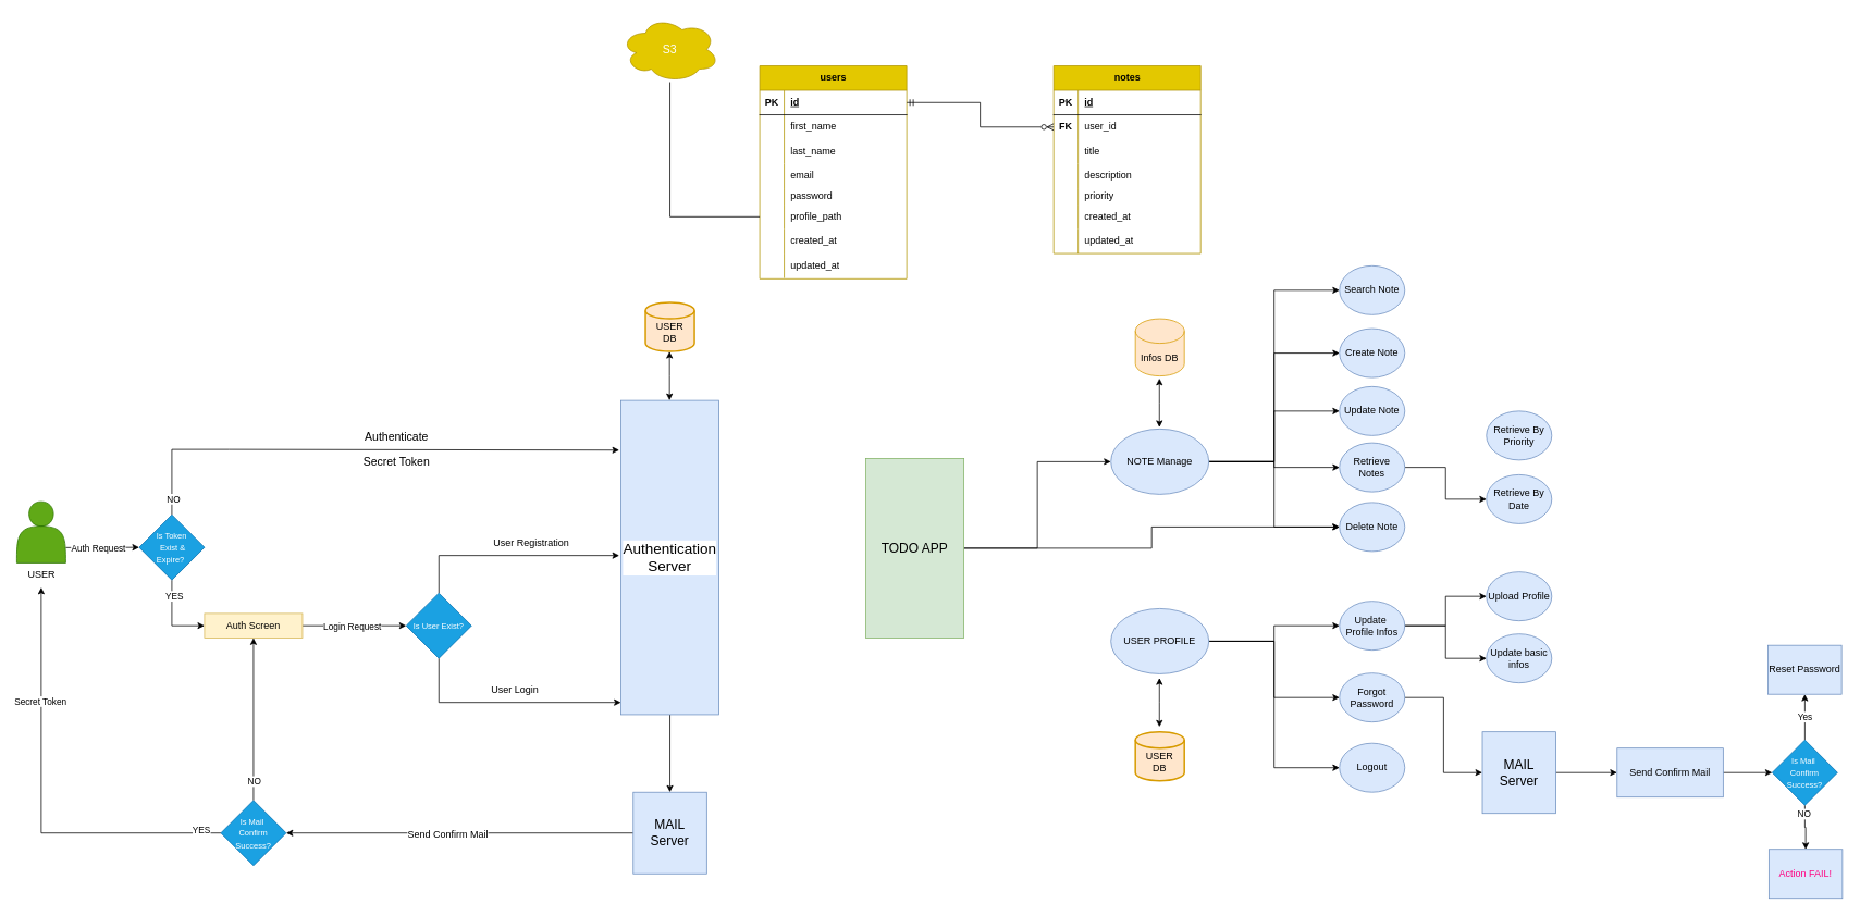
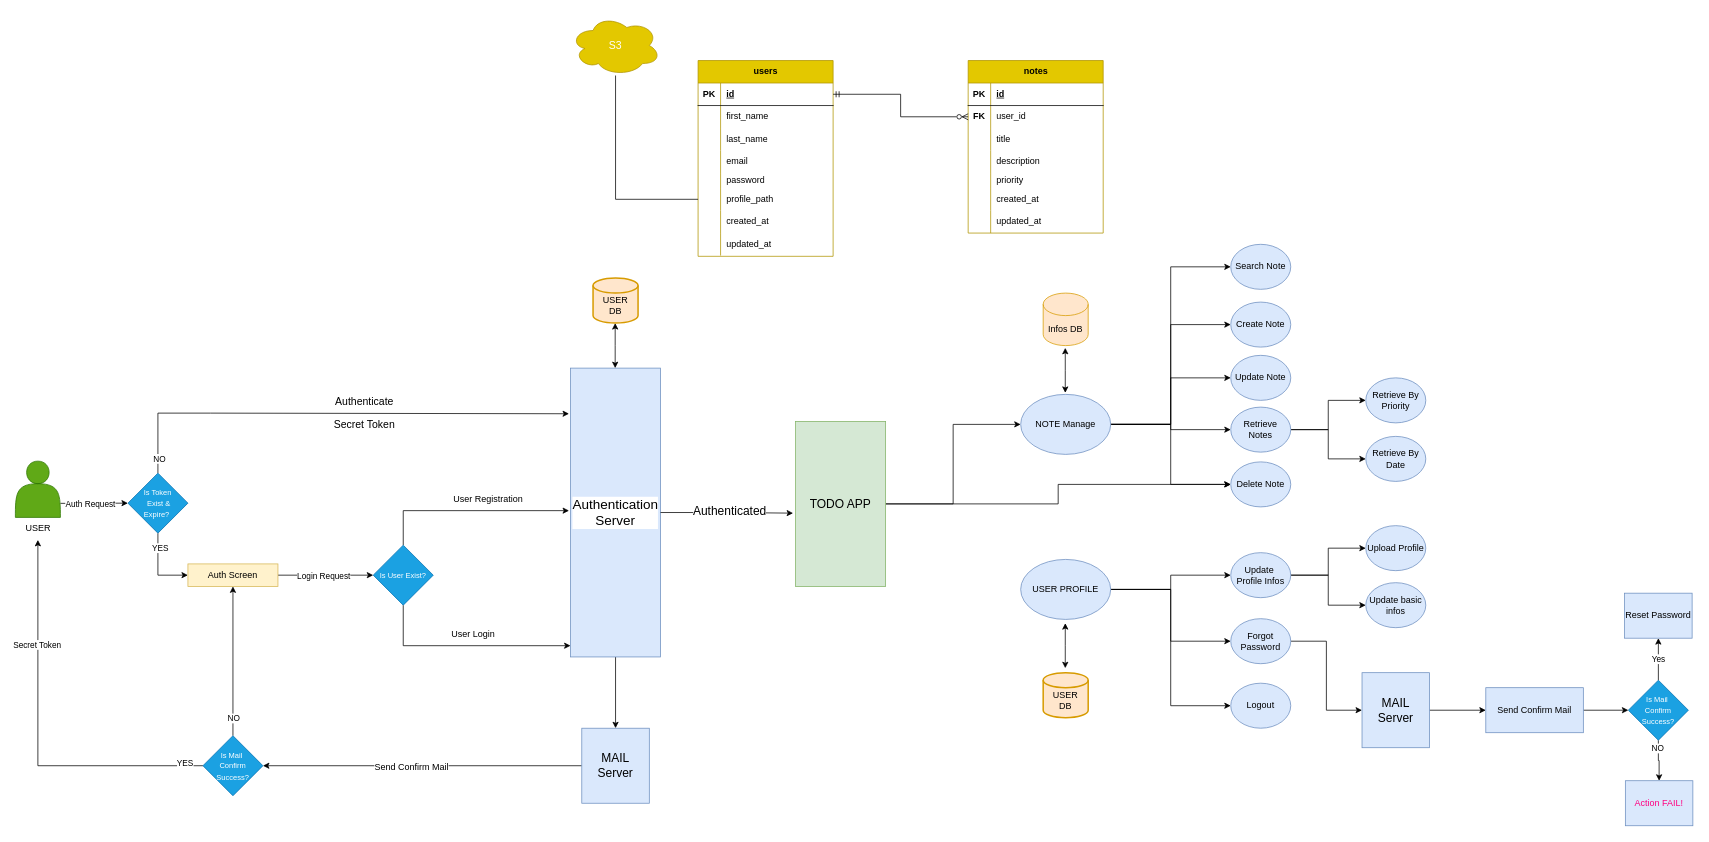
+ <mxCell id="71" style="edgeStyle=orthogonalEdgeStyle;rounded=0;orthogonalLoop=1;jettySize=auto;html=1;entryX=0;entryY=0.5;entryDx=0;entryDy=0;" edge="1" parent="1" source="73" target="75"><mxGeometry relative="1" as="geometry" /></mxCell>
+ <mxCell id="51" style="edgeStyle=orthogonalEdgeStyle;rounded=0;orthogonalLoop=1;jettySize=auto;html=1;entryX=-0.028;entryY=0.556;entryDx=0;entryDy=0;entryPerimeter=0;" edge="1" parent="1" source="6" target="50"><mxGeometry relative="1" as="geometry" /></mxCell>
+ <mxCell id="52" value="&lt;font size=&quot;3&quot;&gt;Authenticated&lt;/font&gt;" style="edgeLabel;html=1;align=center;verticalAlign=middle;resizable=0;points=[];" vertex="1" connectable="0" parent="51"><mxGeometry x="-0.221" y="3" relative="1" as="geometry"><mxPoint x="22" as="offset" /></mxGeometry></mxCell>
